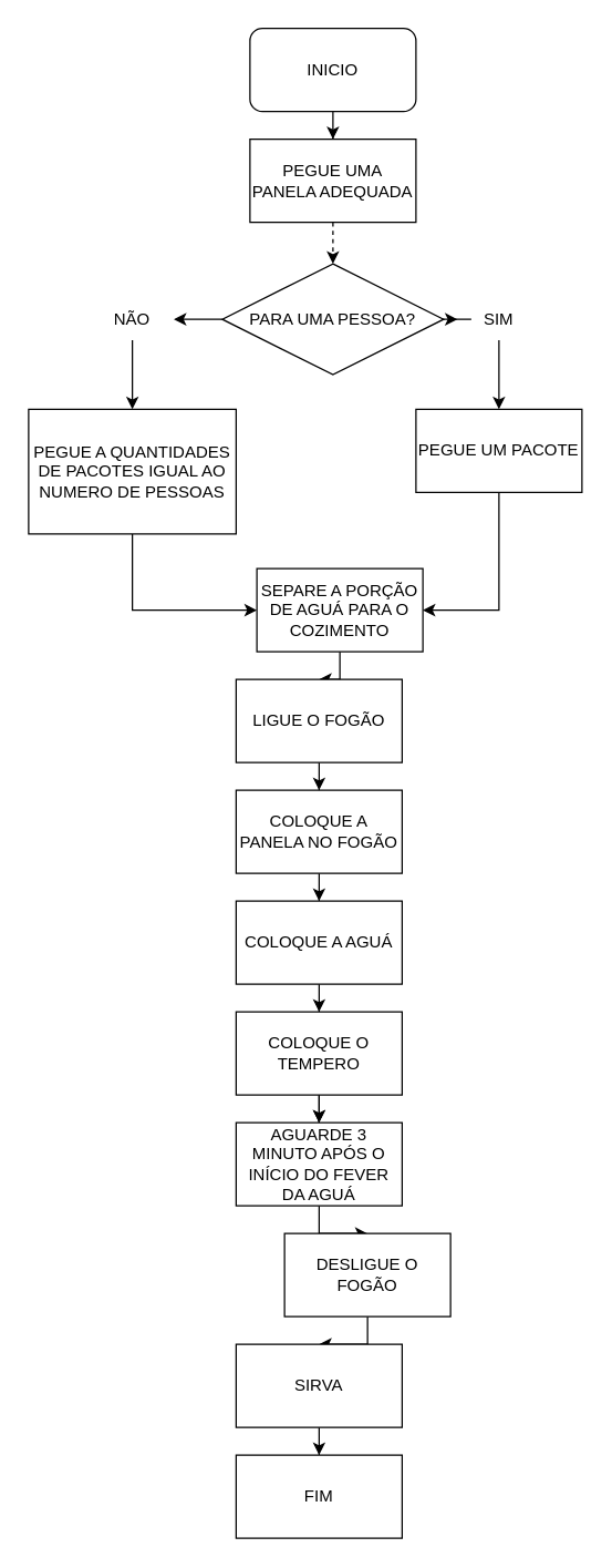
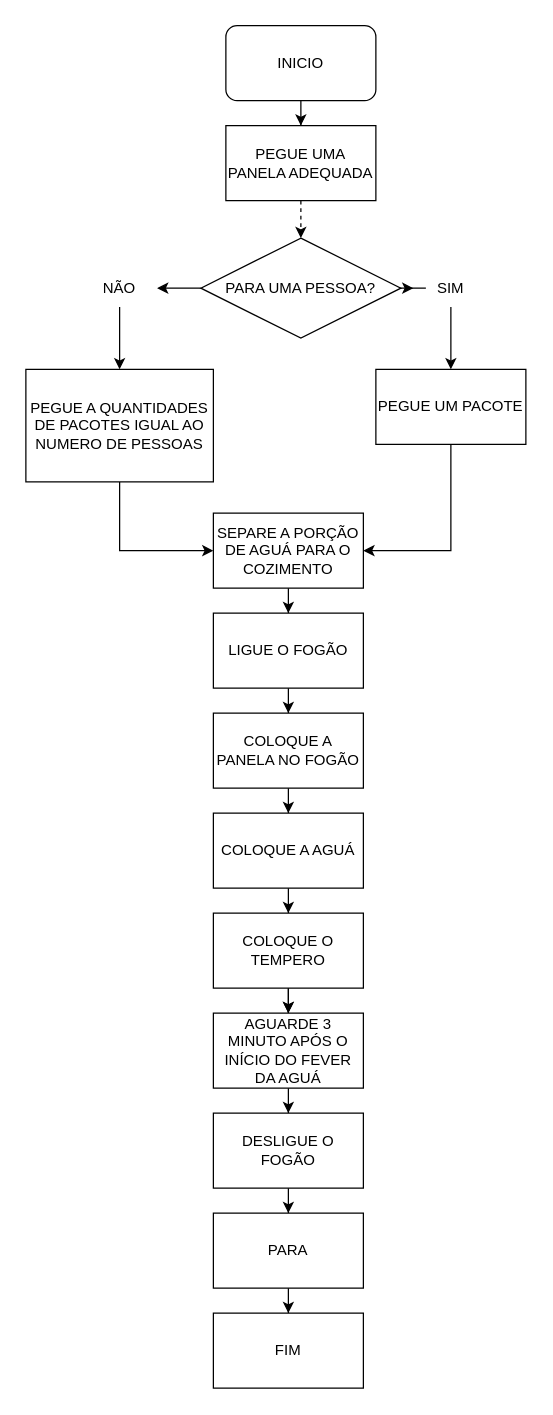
- <mxCell id="18" value="SEPARE A PORÇÃO DE AGUÁ PARA O COZIMENTO" style="whiteSpace=wrap;html=1;rounded=0;" parent="1" vertex="1"><mxGeometry x="185" y="410" width="120" height="60" as="geometry" /></mxCell>
+ <mxCell id="18" value="SEPARE A PORÇÃO DE AGUÁ PARA O COZIMENTO" style="whiteSpace=wrap;html=1;rounded=0;" parent="1" vertex="1"><mxGeometry x="170" y="410" width="120" height="60" as="geometry" /></mxCell>
- <mxCell id="31" value="DESLIGUE O FOGÃO" style="whiteSpace=wrap;html=1;rounded=0;" parent="1" vertex="1"><mxGeometry x="205" y="890" width="120" height="60" as="geometry" /></mxCell>
+ <mxCell id="31" value="DESLIGUE O FOGÃO" style="whiteSpace=wrap;html=1;rounded=0;" parent="1" vertex="1"><mxGeometry x="170" y="890" width="120" height="60" as="geometry" /></mxCell>
- <mxCell id="33" value="SIRVA" style="whiteSpace=wrap;html=1;rounded=0;" parent="1" vertex="1"><mxGeometry x="170" y="970" width="120" height="60" as="geometry" /></mxCell>
+ <mxCell id="33" value="PARA" style="whiteSpace=wrap;html=1;rounded=0;" parent="1" vertex="1"><mxGeometry x="170" y="970" width="120" height="60" as="geometry" /></mxCell>
